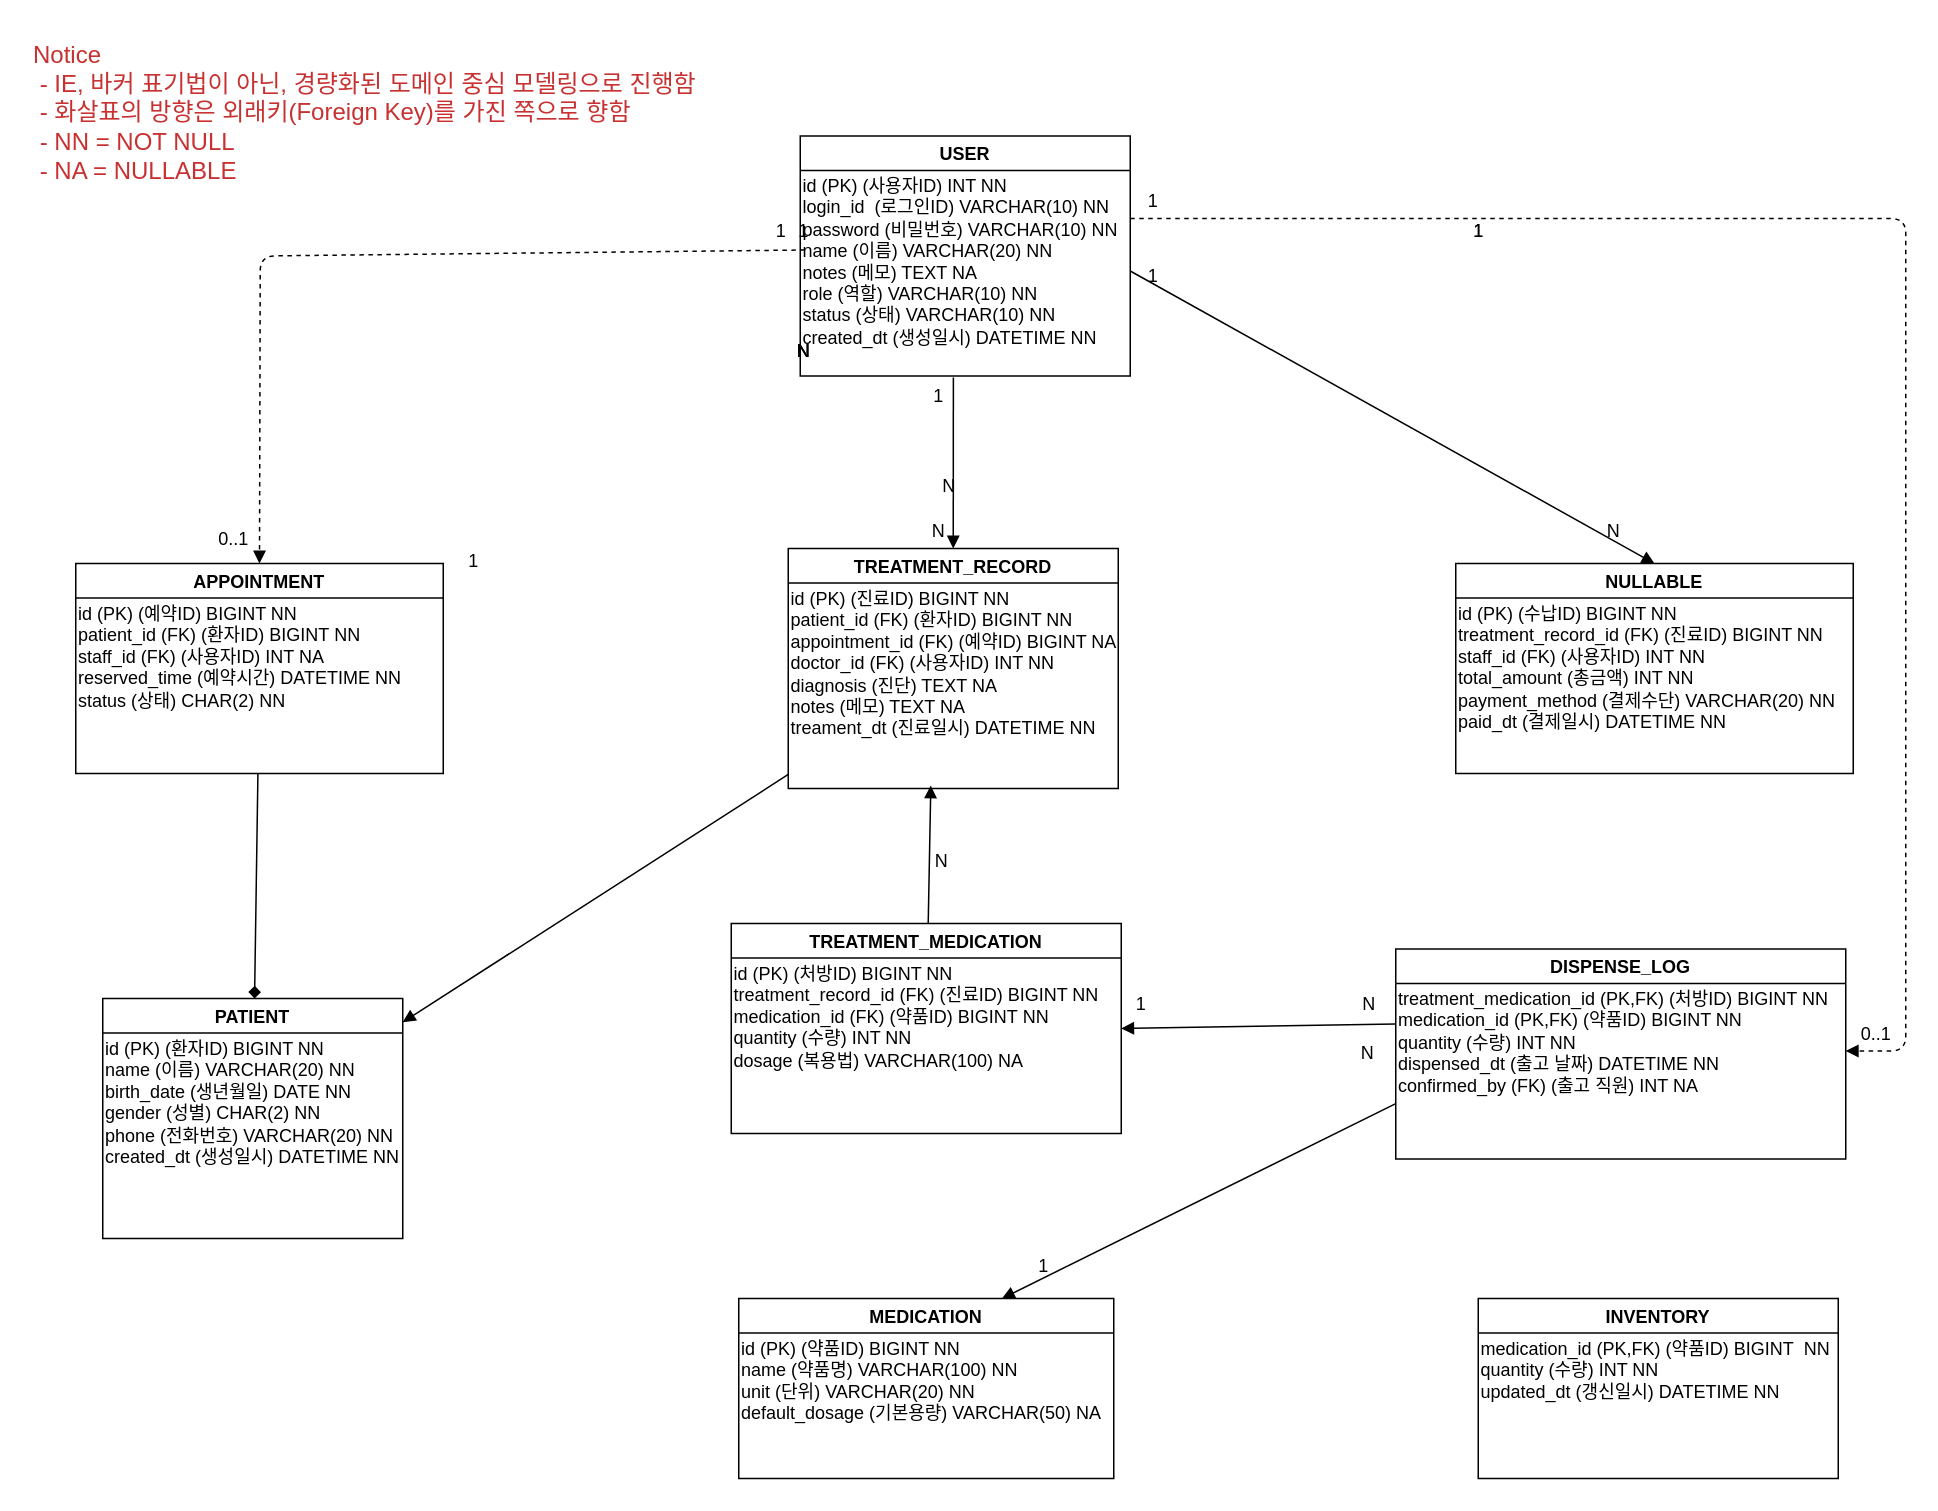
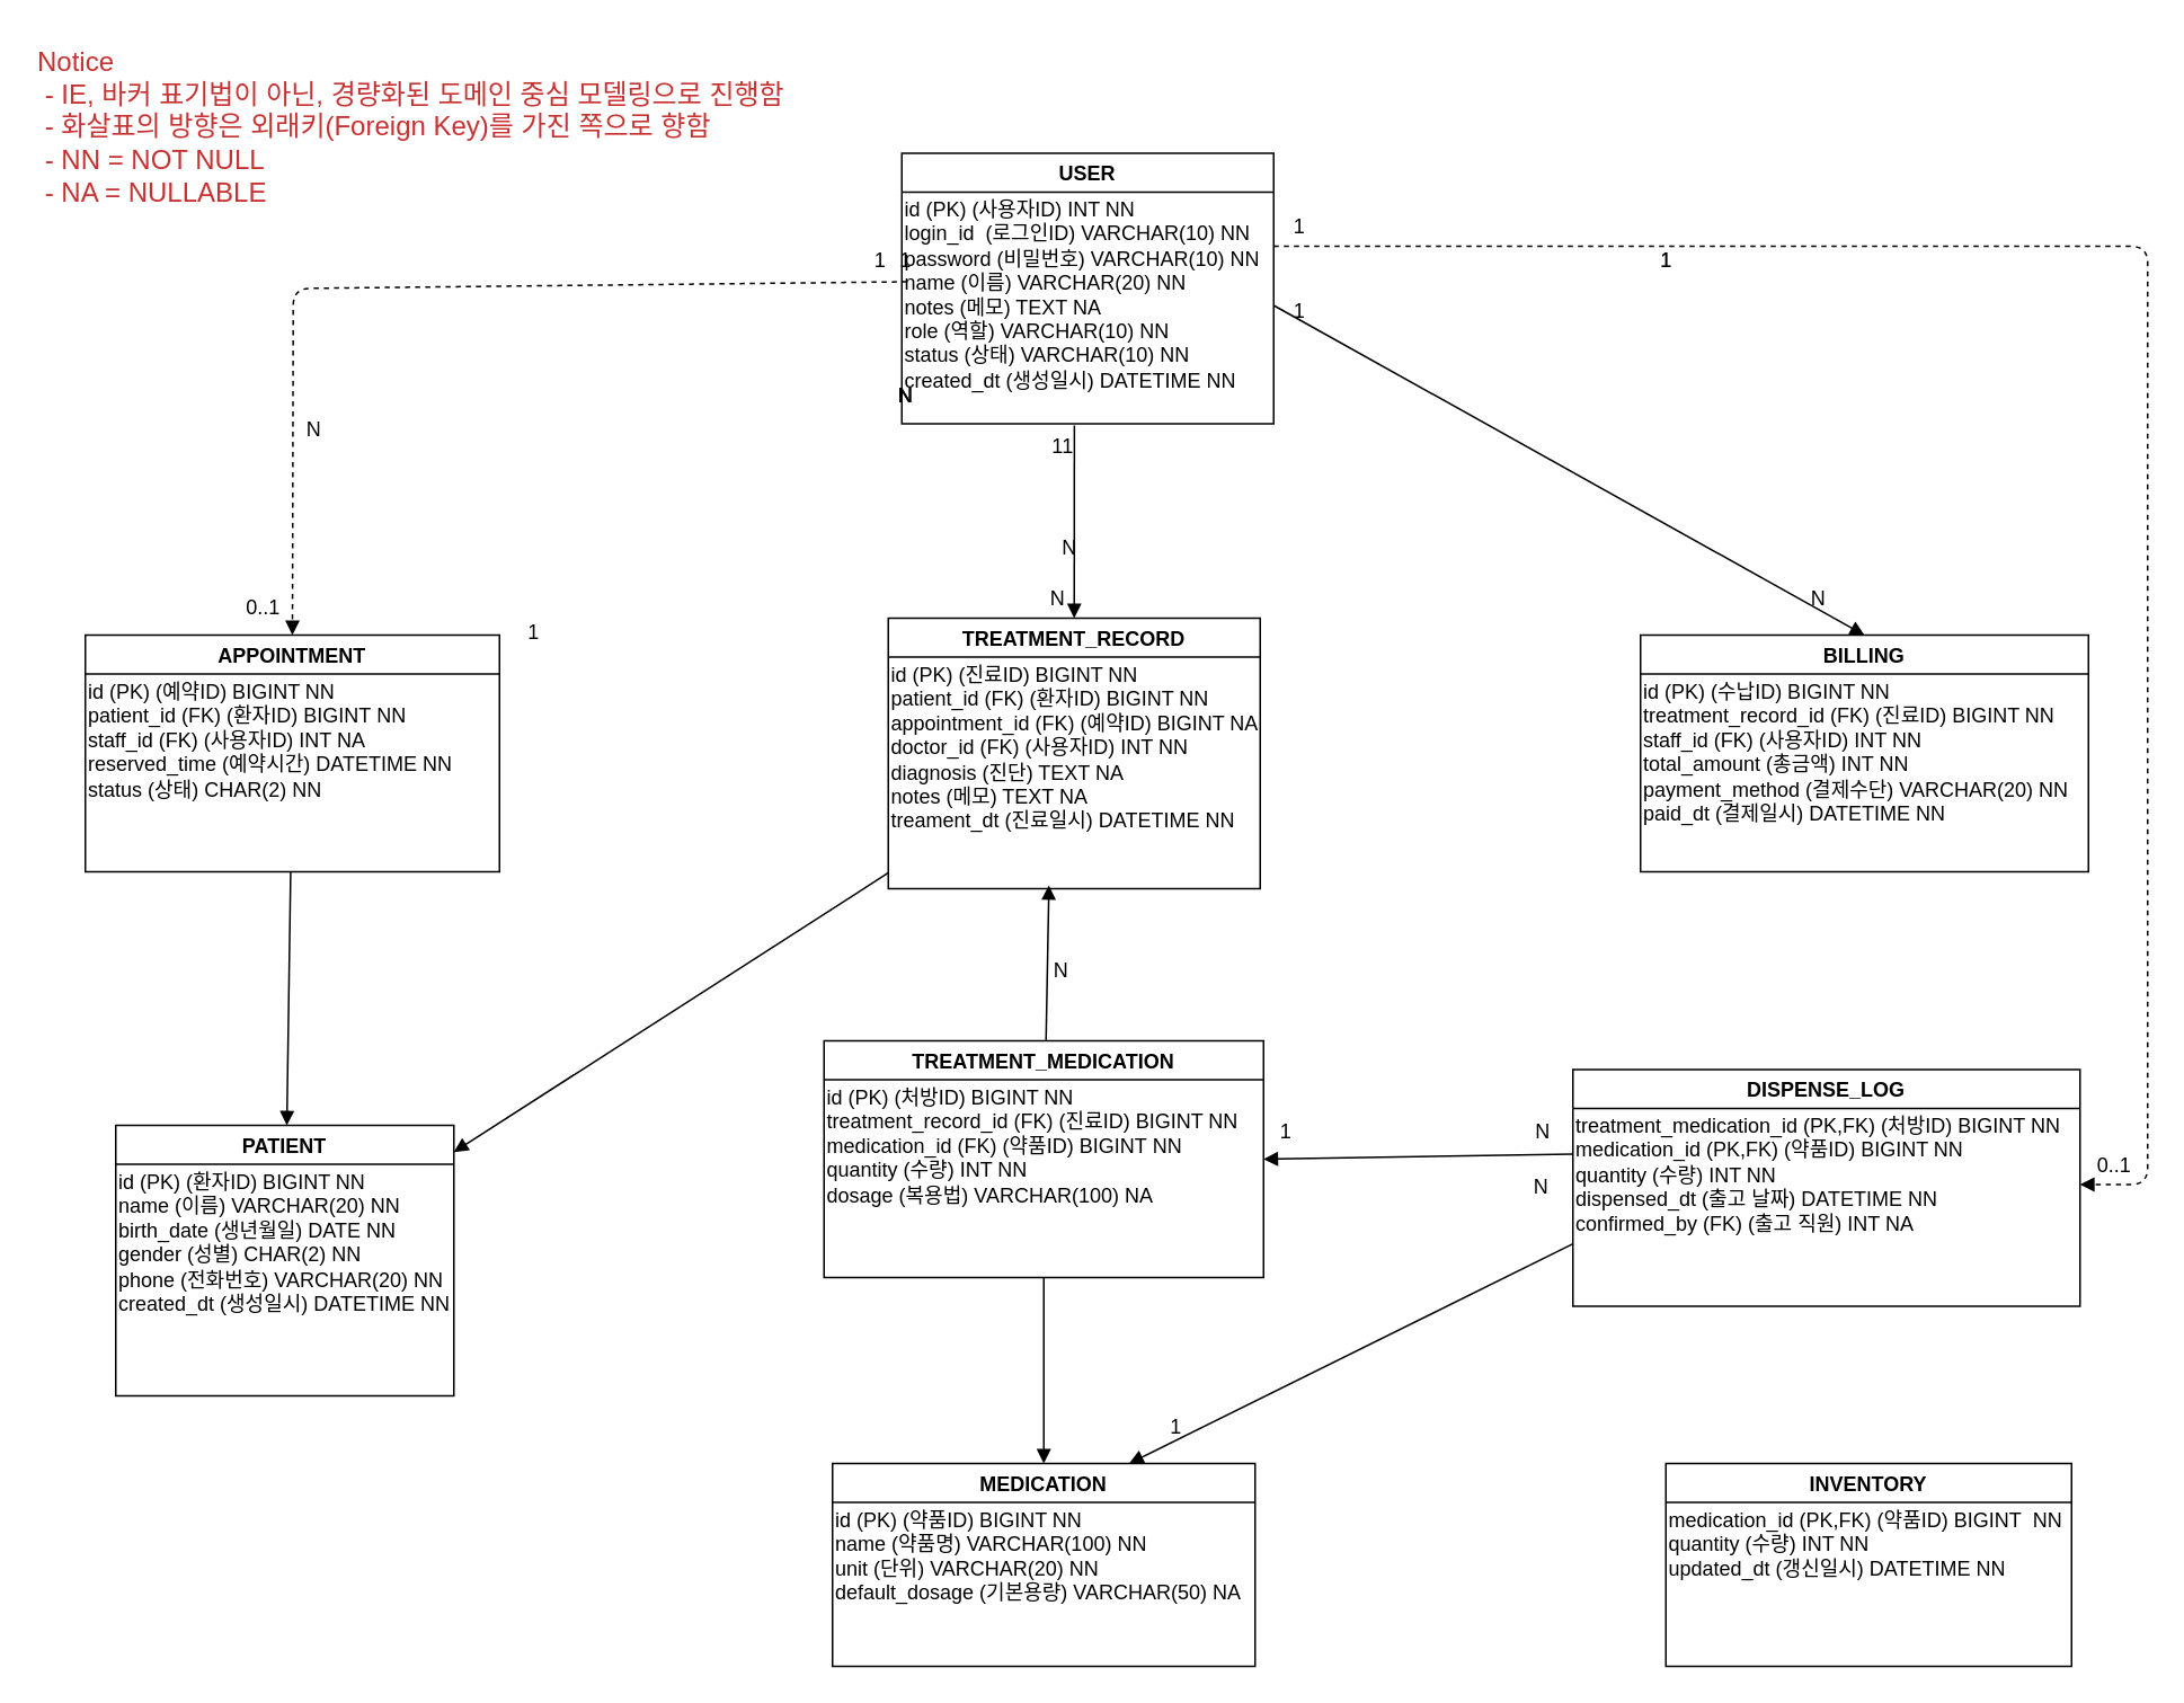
- <mxCell id="8" value="NULLABLE" style="swimlane" parent="1" vertex="1"><mxGeometry x="970" y="375" width="265" height="140" as="geometry" /></mxCell>
+ <mxCell id="8" value="BILLING" style="swimlane" parent="1" vertex="1"><mxGeometry x="970" y="375" width="265" height="140" as="geometry" /></mxCell>
- <mxCell id="16" style="endArrow=diamond;" parent="1" source="4" target="2" edge="1"><mxGeometry relative="1" as="geometry" /></mxCell>
+ <mxCell id="16" style="endArrow=block;" parent="1" source="4" target="2" edge="1"><mxGeometry relative="1" as="geometry" /></mxCell>
+ <mxCell id="25" style="endArrow=block;" parent="1" source="12" target="10" edge="1"><mxGeometry relative="1" as="geometry" /></mxCell>
+ <mxCell id="26" value="1" style="text;html=1;align=center;" parent="25" vertex="1" connectable="0"><mxGeometry x="616" y="250" width="30" height="20" as="geometry" /></mxCell>
+ <mxCell id="27" value="N" style="text;html=1;align=center;" parent="25" vertex="1" connectable="0"><mxGeometry x="170" y="240" width="30" height="20" as="geometry" /></mxCell>
